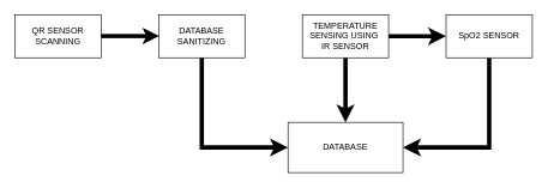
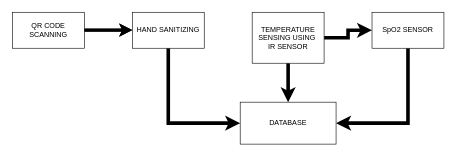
- <mxCell id="12" value="QR SENSOR&lt;br&gt;SCANNING" style="text;html=1;strokeColor=none;align=center;verticalAlign=middle;whiteSpace=wrap;rounded=0;strokeWidth=5;gradientColor=#ffffff;" vertex="1" parent="1"><mxGeometry y="20" width="120" height="60" as="geometry" x="20" /></mxCell>
+ <mxCell id="12" value="QR CODE&lt;br&gt;SCANNING" style="text;html=1;strokeColor=none;align=center;verticalAlign=middle;whiteSpace=wrap;rounded=0;strokeWidth=5;gradientColor=#ffffff;" vertex="1" parent="1"><mxGeometry y="20" width="120" height="60" as="geometry" x="20" /></mxCell>
- <mxCell id="5" value="DATABASE SANITIZING" style="rounded=0;whiteSpace=wrap;html=1;" vertex="1" parent="1"><mxGeometry x="220" y="20" width="120" height="60" as="geometry" /></mxCell>
+ <mxCell id="5" value="HAND SANITIZING" style="rounded=0;whiteSpace=wrap;html=1;" vertex="1" parent="1"><mxGeometry x="220" y="20" width="120" height="60" as="geometry" /></mxCell>
- <mxCell id="8" value="TEMPERATURE SENSING USING&amp;nbsp;&lt;br&gt;IR SENSOR" style="rounded=0;whiteSpace=wrap;html=1;" vertex="1" parent="1"><mxGeometry x="420" y="20" width="120" height="60" as="geometry" /></mxCell>
+ <mxCell id="8" value="TEMPERATURE SENSING USING&amp;nbsp;&lt;br&gt;IR SENSOR" style="rounded=0;whiteSpace=wrap;html=1;" vertex="1" parent="1"><mxGeometry x="420" y="20" width="120" height="85" as="geometry" /></mxCell>
